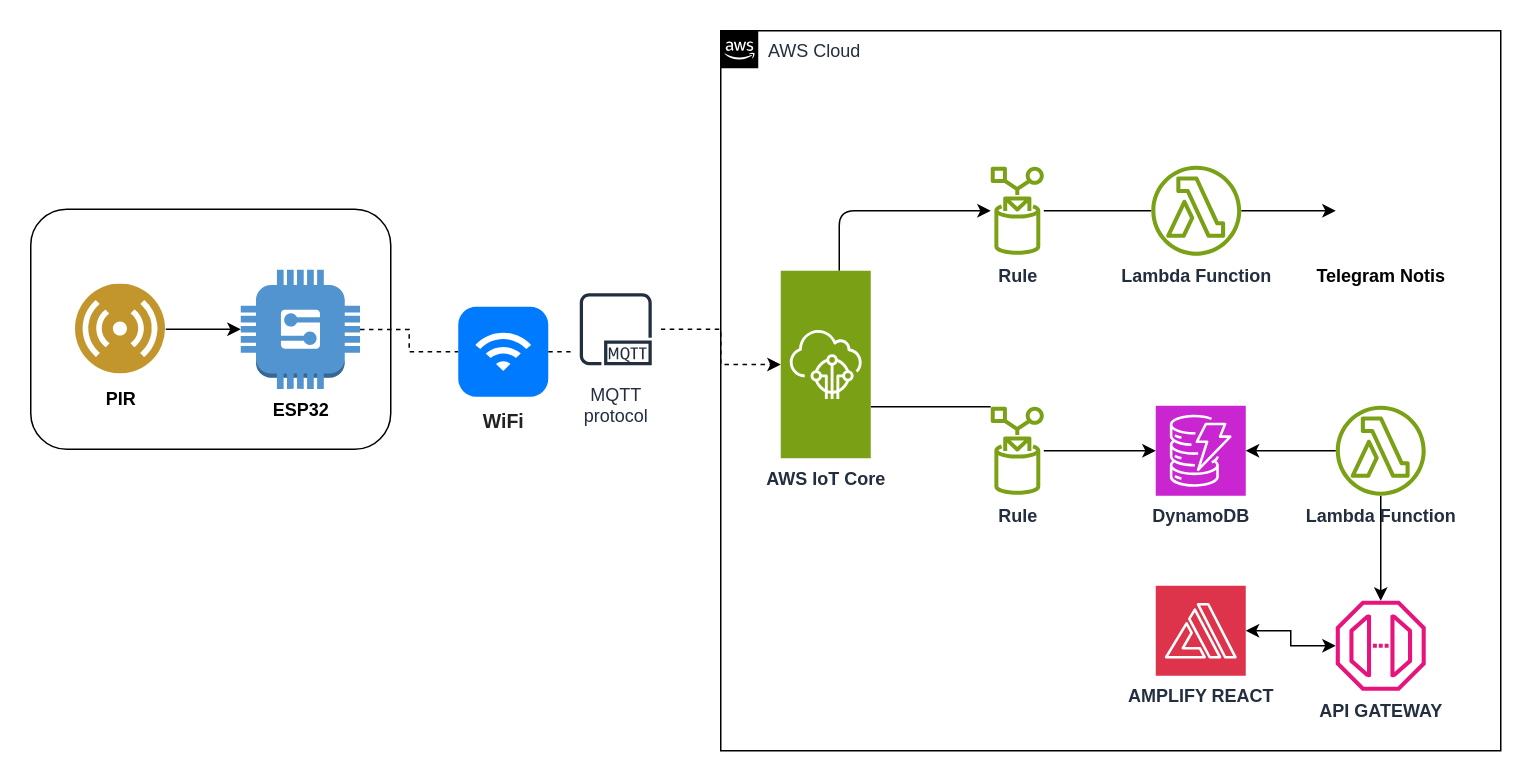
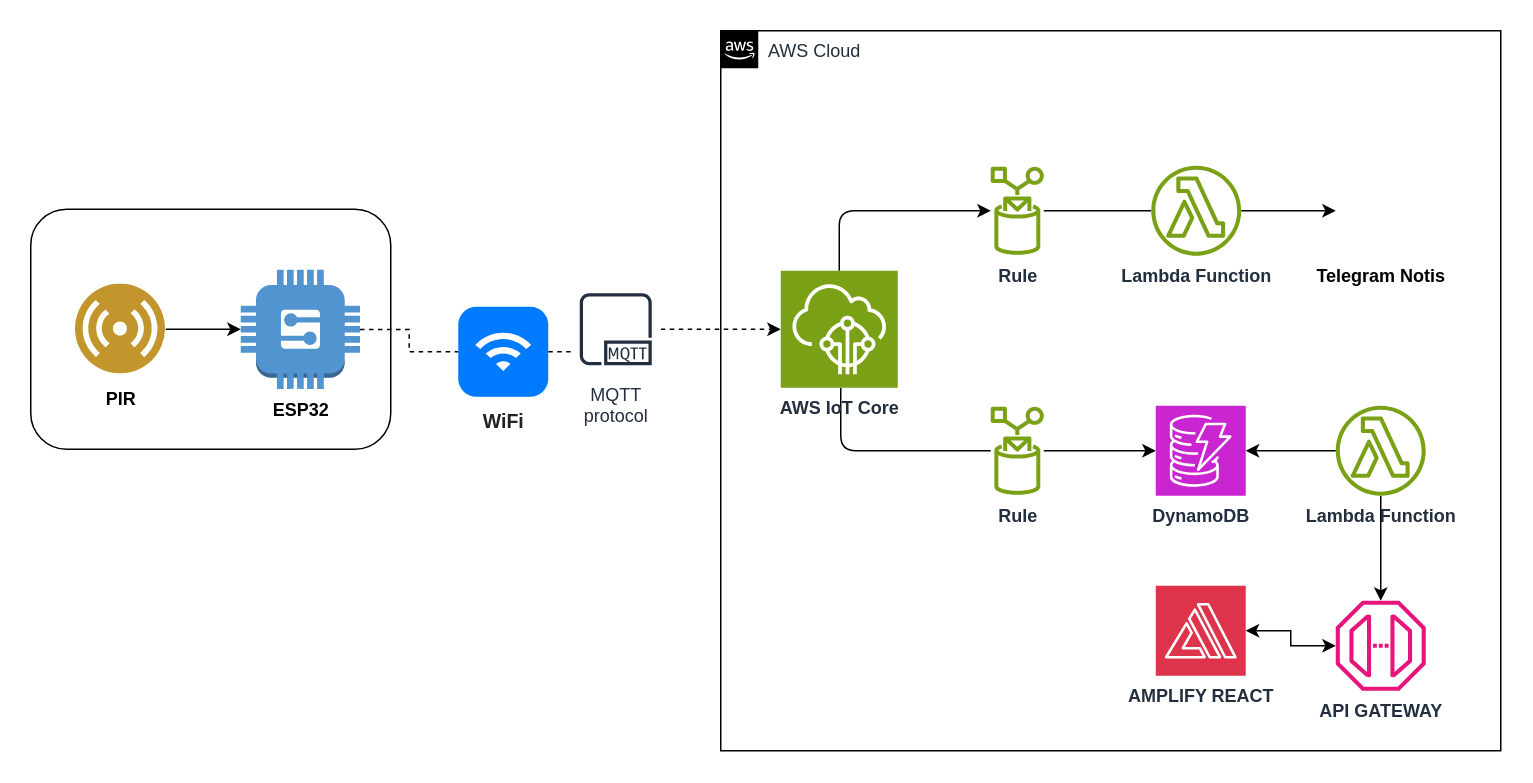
- <mxCell id="10" value="&lt;b&gt;AWS IoT Core&lt;/b&gt;" style="sketch=0;points=[[0,0,0],[0.25,0,0],[0.5,0,0],[0.75,0,0],[1,0,0],[0,1,0],[0.25,1,0],[0.5,1,0],[0.75,1,0],[1,1,0],[0,0.25,0],[0,0.5,0],[0,0.75,0],[1,0.25,0],[1,0.5,0],[1,0.75,0]];outlineConnect=0;fontColor=#232F3E;fillColor=#7AA116;strokeColor=#ffffff;dashed=0;verticalLabelPosition=bottom;verticalAlign=top;align=center;html=1;fontSize=12;fontStyle=0;aspect=fixed;shape=mxgraph.aws4.resourceIcon;resIcon=mxgraph.aws4.iot_core;" vertex="1" parent="1"><mxGeometry x="520" y="180" width="60" height="125" as="geometry" /></mxCell>
+ <mxCell id="10" value="&lt;b&gt;AWS IoT Core&lt;/b&gt;" style="sketch=0;points=[[0,0,0],[0.25,0,0],[0.5,0,0],[0.75,0,0],[1,0,0],[0,1,0],[0.25,1,0],[0.5,1,0],[0.75,1,0],[1,1,0],[0,0.25,0],[0,0.5,0],[0,0.75,0],[1,0.25,0],[1,0.5,0],[1,0.75,0]];outlineConnect=0;fontColor=#232F3E;fillColor=#7AA116;strokeColor=#ffffff;dashed=0;verticalLabelPosition=bottom;verticalAlign=top;align=center;html=1;fontSize=12;fontStyle=0;aspect=fixed;shape=mxgraph.aws4.resourceIcon;resIcon=mxgraph.aws4.iot_core;" vertex="1" parent="1"><mxGeometry x="520" y="180" width="78" height="78" as="geometry" /></mxCell>
